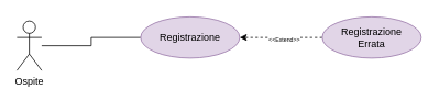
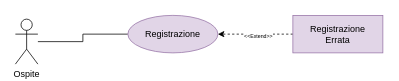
- <mxCell id="7" value="Registrazione&lt;br&gt;Errata" style="ellipse;whiteSpace=wrap;html=1;fillColor=#e1d5e7;strokeColor=#9673a6;" parent="1" vertex="1"><mxGeometry x="390" y="20" width="120" height="50" as="geometry" /></mxCell>
+ <mxCell id="7" value="Registrazione&lt;br&gt;Errata" style="whiteSpace=wrap;html=1;fillColor=#e1d5e7;strokeColor=#9673a6;rounded=0;" parent="1" vertex="1"><mxGeometry x="390" y="20" width="120" height="50" as="geometry" /></mxCell>
